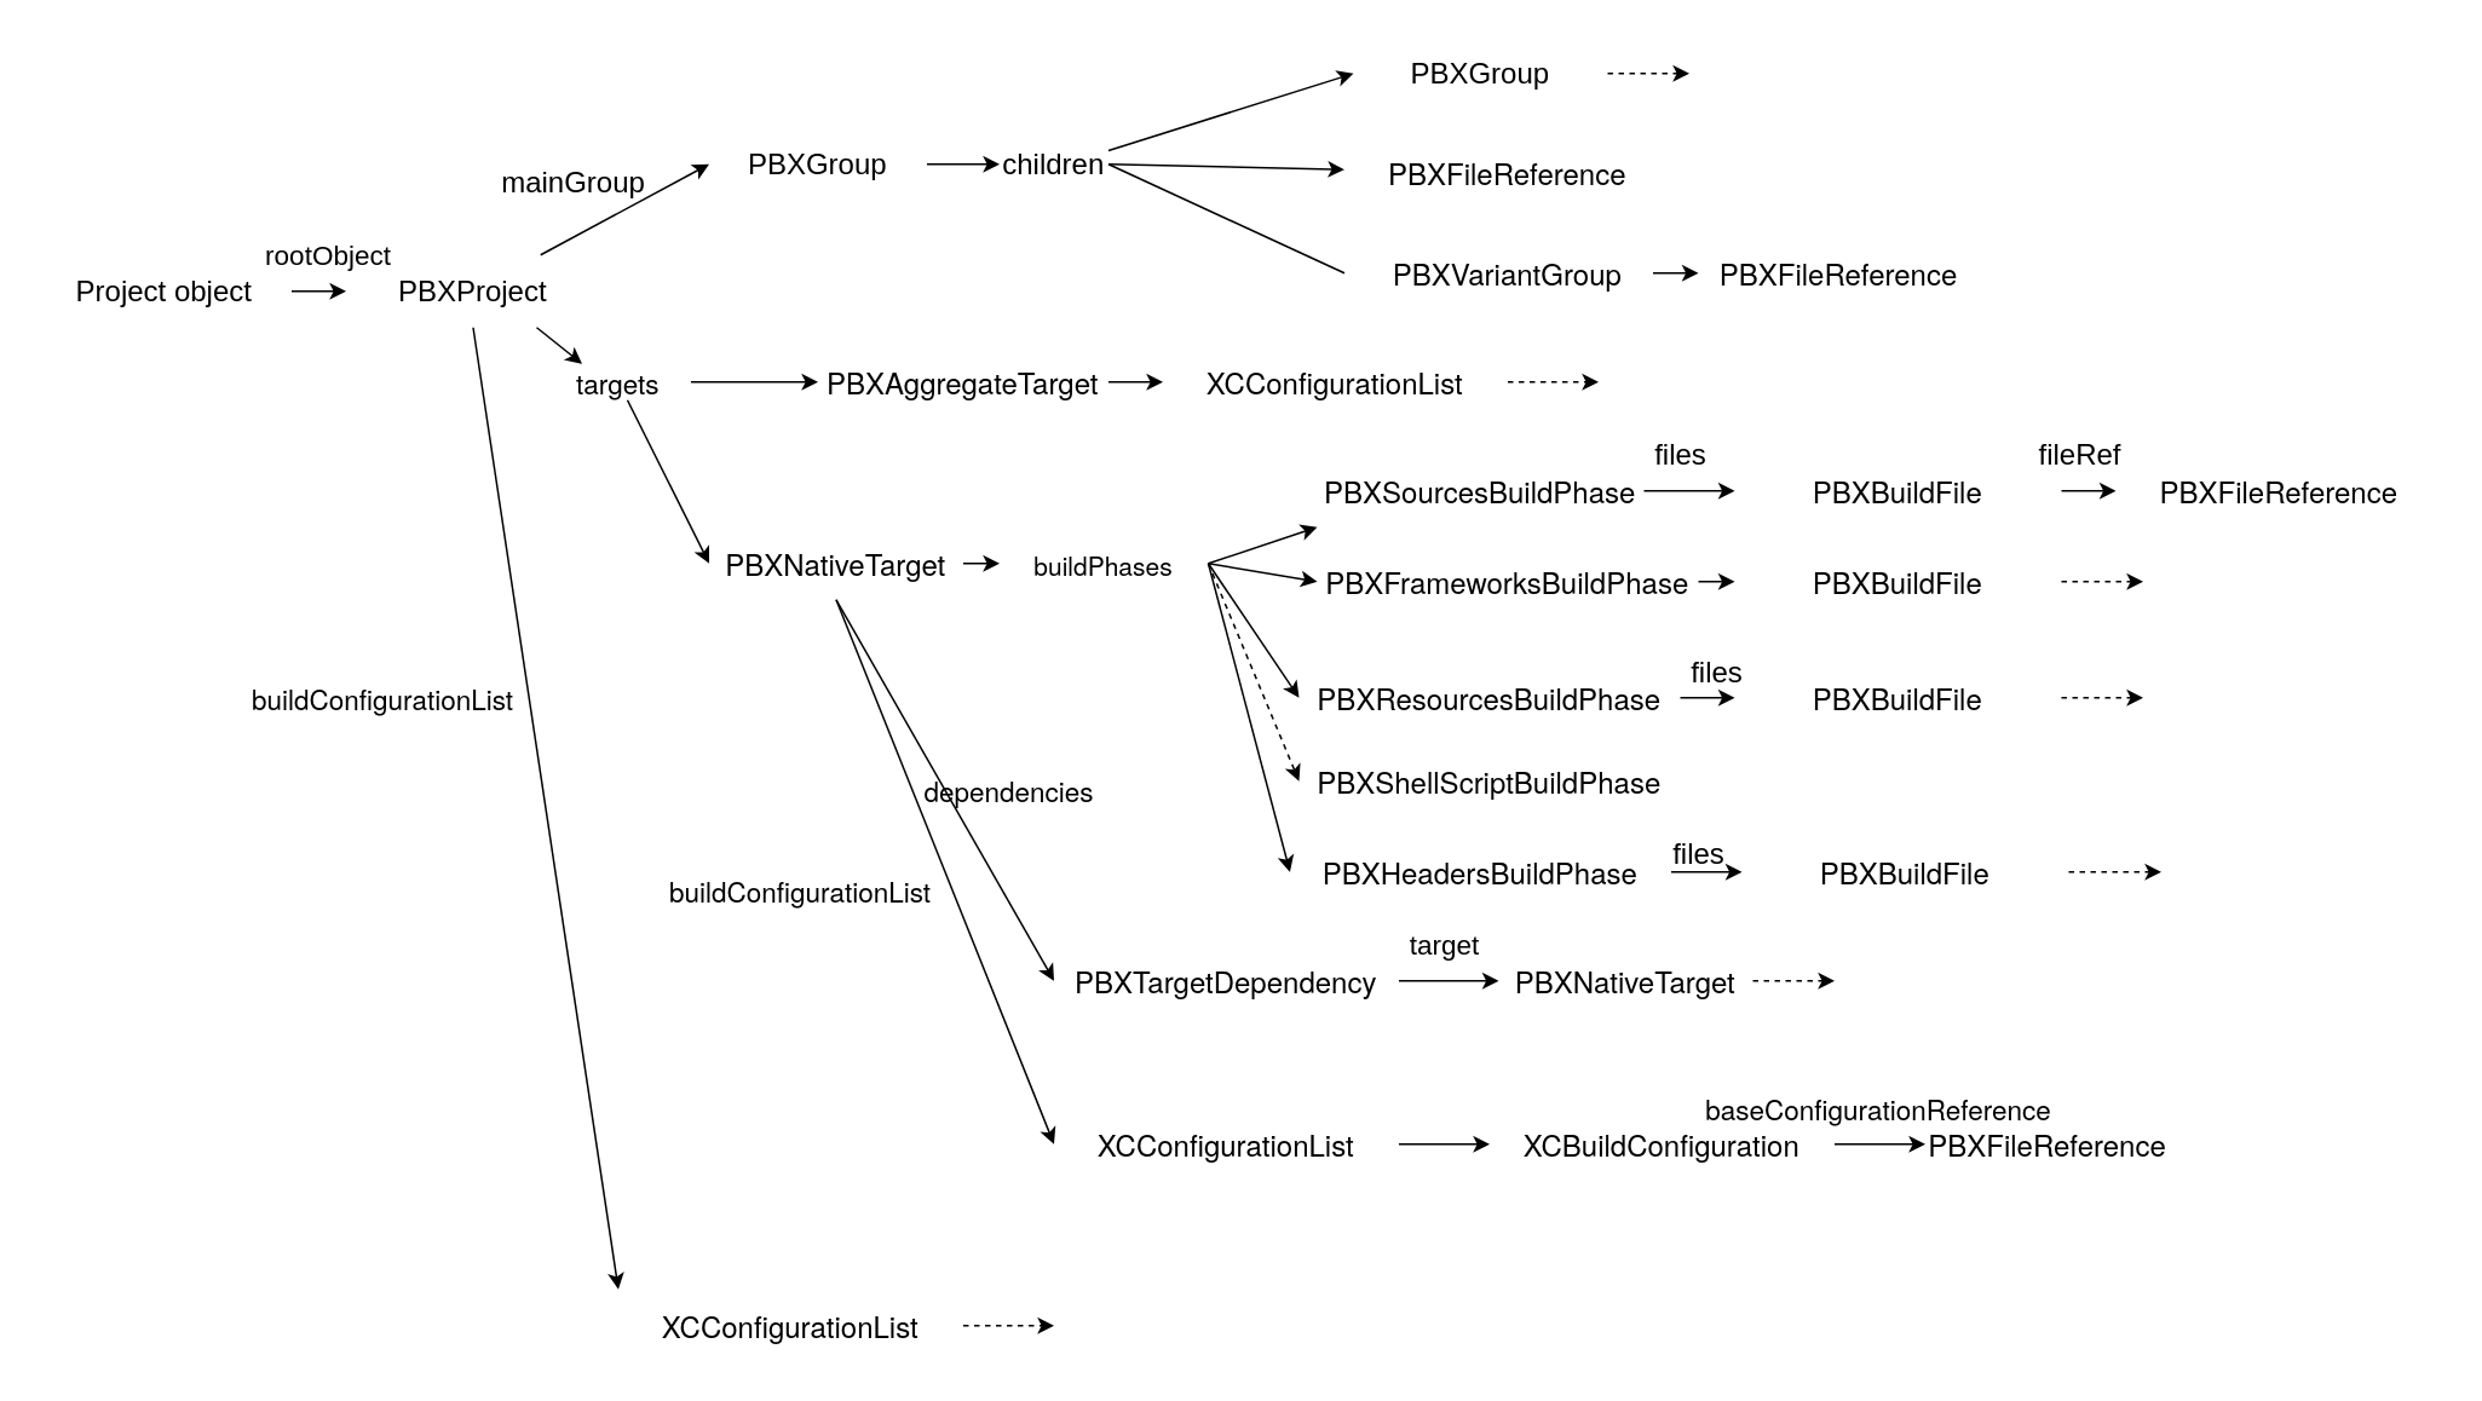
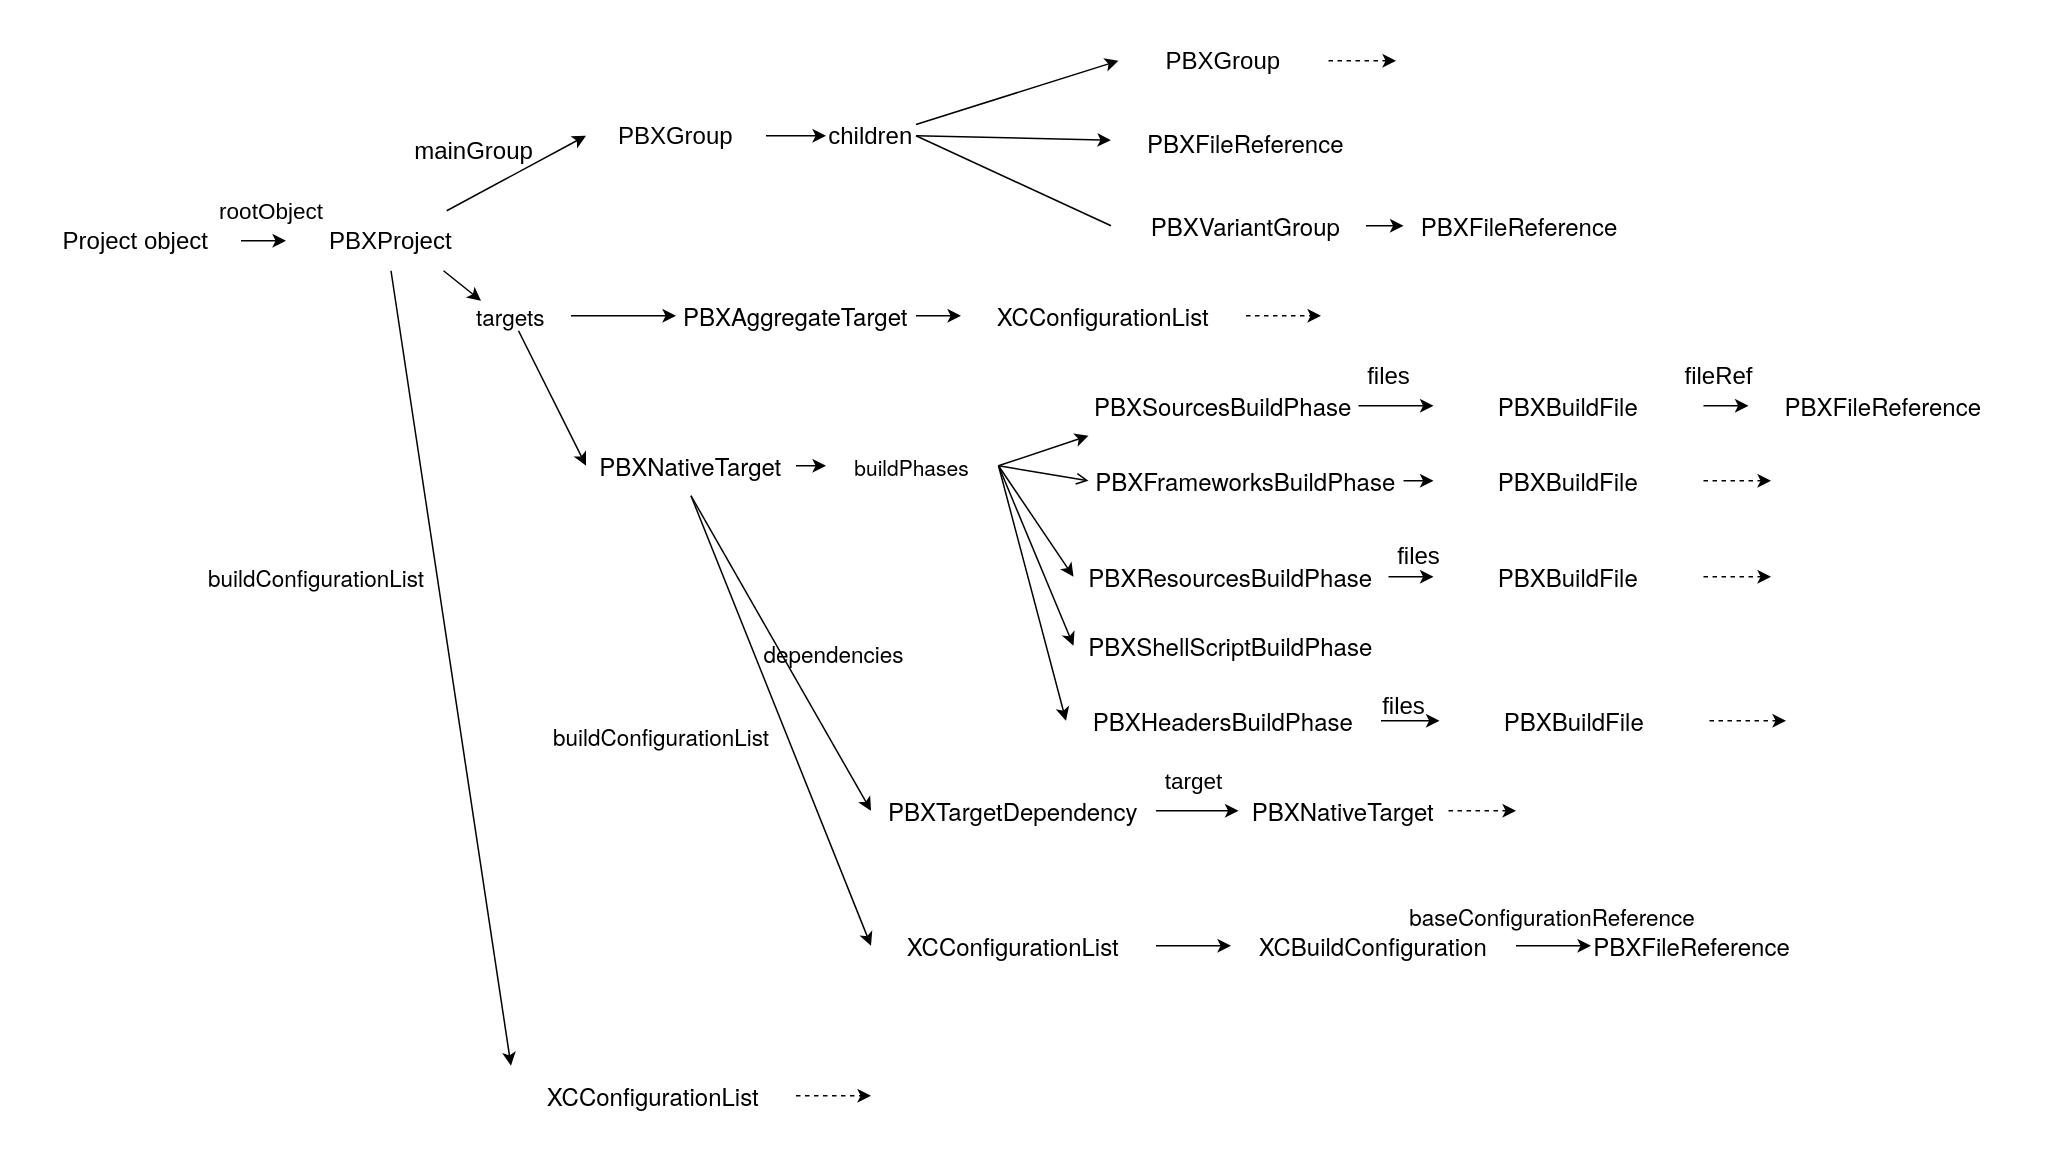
- <mxCell id="33" style="edgeStyle=none;html=1;exitX=1;exitY=0.5;exitDx=0;exitDy=0;entryX=0;entryY=0.5;entryDx=0;entryDy=0;fontSize=16;" parent="1" source="37" target="20" edge="1"><mxGeometry relative="1" as="geometry"><mxPoint x="710" y="310" as="sourcePoint" /></mxGeometry></mxCell>
+ <mxCell id="33" style="edgeStyle=none;html=1;exitX=1;exitY=0.5;exitDx=0;exitDy=0;entryX=0;entryY=0.5;entryDx=0;entryDy=0;fontSize=16;endArrow=open;" parent="1" source="37" target="20" edge="1"><mxGeometry relative="1" as="geometry"><mxPoint x="710" y="310" as="sourcePoint" /></mxGeometry></mxCell>
- <mxCell id="35" style="edgeStyle=none;html=1;exitX=1;exitY=0.5;exitDx=0;exitDy=0;entryX=0;entryY=0.5;entryDx=0;entryDy=0;fontSize=16;fontColor=#000000;dashed=1;" parent="1" source="37" target="70" edge="1"><mxGeometry relative="1" as="geometry" /></mxCell>
+ <mxCell id="35" style="edgeStyle=none;html=1;exitX=1;exitY=0.5;exitDx=0;exitDy=0;entryX=0;entryY=0.5;entryDx=0;entryDy=0;fontSize=16;fontColor=#000000;" parent="1" source="37" target="70" edge="1"><mxGeometry relative="1" as="geometry" /></mxCell>
